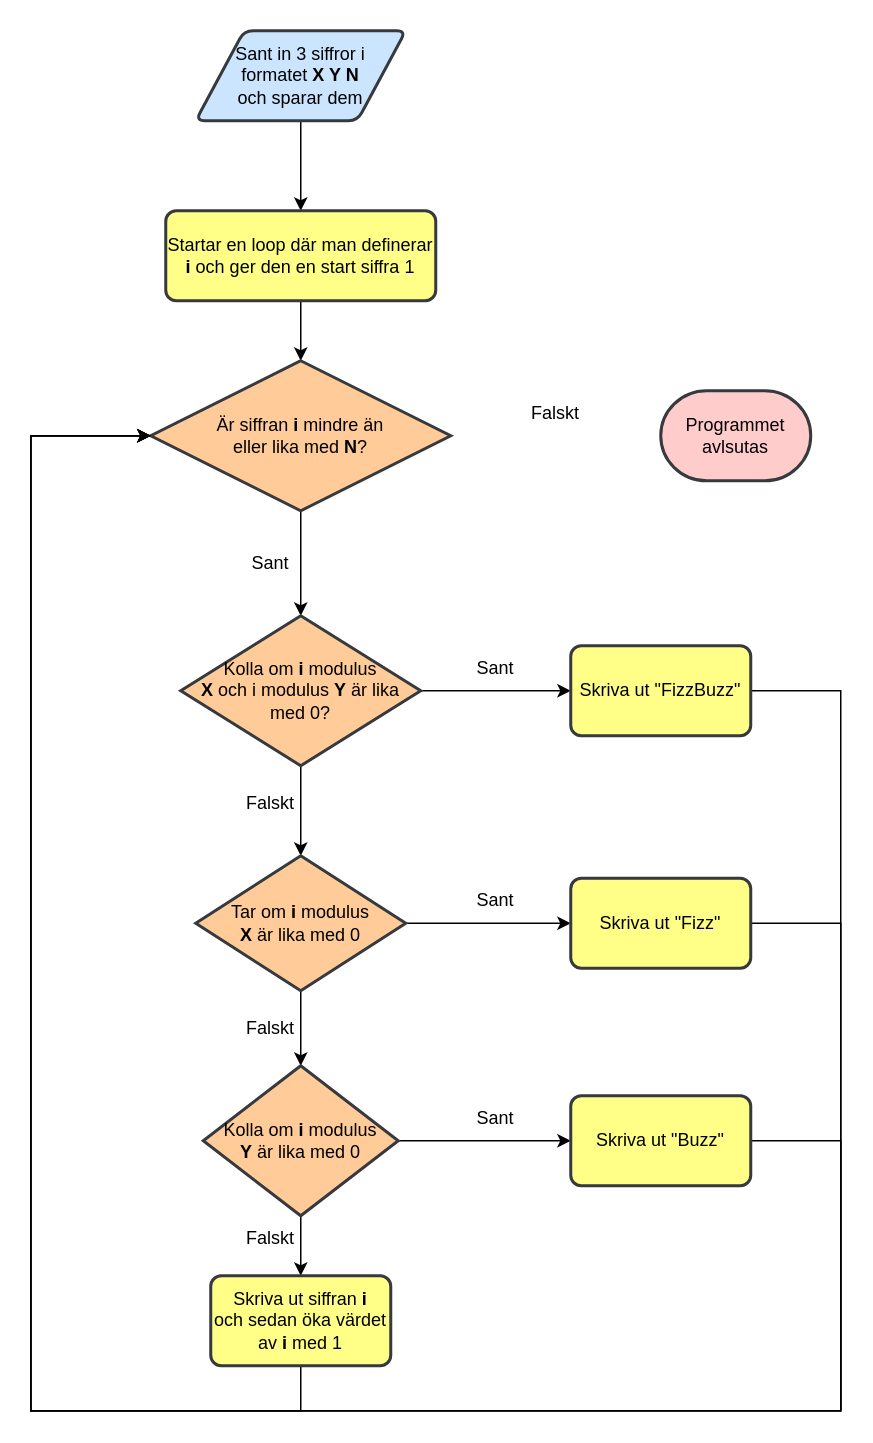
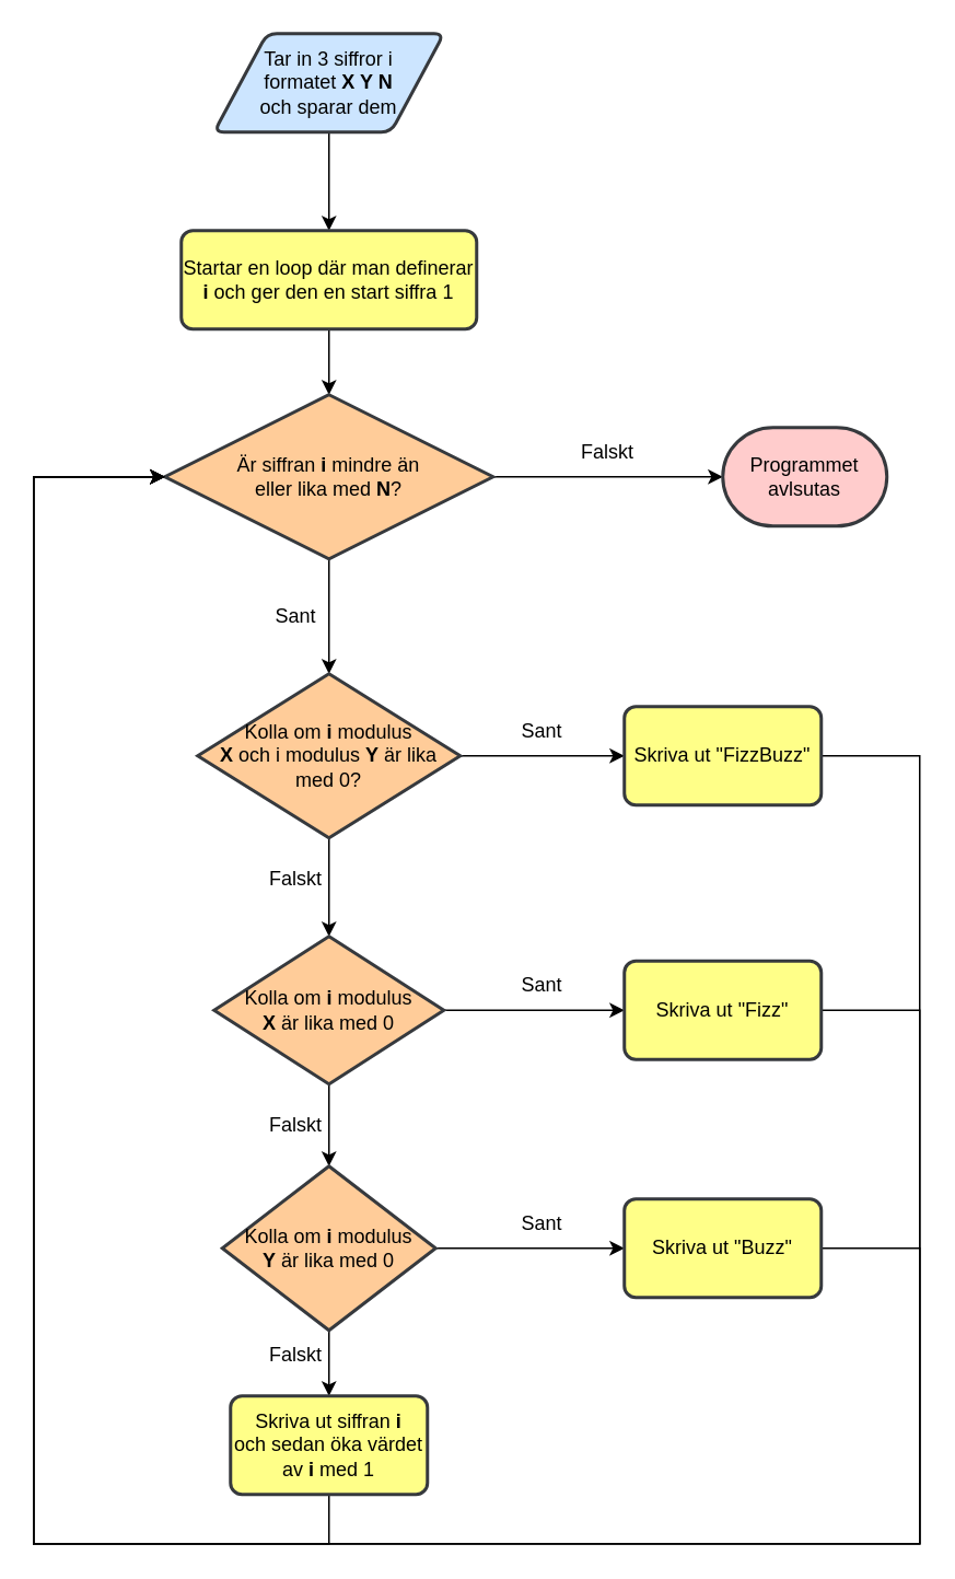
- <mxCell id="3" value="Sant in 3 siffror i &lt;br&gt;formatet &lt;b&gt;X Y N&lt;/b&gt;&lt;br&gt;och sparar dem" style="shape=parallelogram;html=1;strokeWidth=2;perimeter=parallelogramPerimeter;whiteSpace=wrap;rounded=1;arcSize=12;size=0.23;fillColor=#cce5ff;strokeColor=#36393d;" vertex="1" parent="1"><mxGeometry x="130" y="20" width="140" height="60" as="geometry" /></mxCell>
+ <mxCell id="3" value="Tar in 3 siffror i &lt;br&gt;formatet &lt;b&gt;X Y N&lt;/b&gt;&lt;br&gt;och sparar dem" style="shape=parallelogram;html=1;strokeWidth=2;perimeter=parallelogramPerimeter;whiteSpace=wrap;rounded=1;arcSize=12;size=0.23;fillColor=#cce5ff;strokeColor=#36393d;" vertex="1" parent="1"><mxGeometry x="130" y="20" width="140" height="60" as="geometry" /></mxCell>
+ <mxCell id="5" style="edgeStyle=orthogonalEdgeStyle;rounded=0;orthogonalLoop=1;jettySize=auto;html=1;entryX=0;entryY=0.5;entryDx=0;entryDy=0;entryPerimeter=0;exitX=1;exitY=0.5;exitDx=0;exitDy=0;exitPerimeter=0;" edge="1" parent="1" source="8" target="13"><mxGeometry relative="1" as="geometry" /></mxCell>
- <mxCell id="17" value="Tar om &lt;b&gt;i&lt;/b&gt; modulus &lt;br&gt;&lt;b&gt;X&lt;/b&gt; är lika med 0" style="strokeWidth=2;html=1;shape=mxgraph.flowchart.decision;whiteSpace=wrap;fillColor=#ffcc99;strokeColor=#36393d;" vertex="1" parent="1"><mxGeometry x="130" y="570" width="140" height="90" as="geometry" /></mxCell>
+ <mxCell id="17" value="Kolla om &lt;b&gt;i&lt;/b&gt; modulus &lt;br&gt;&lt;b&gt;X&lt;/b&gt; är lika med 0" style="strokeWidth=2;html=1;shape=mxgraph.flowchart.decision;whiteSpace=wrap;fillColor=#ffcc99;strokeColor=#36393d;" vertex="1" parent="1"><mxGeometry x="130" y="570" width="140" height="90" as="geometry" /></mxCell>
